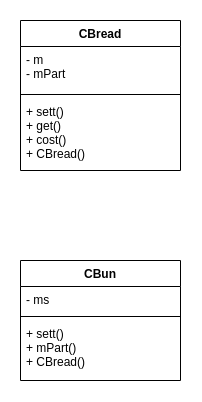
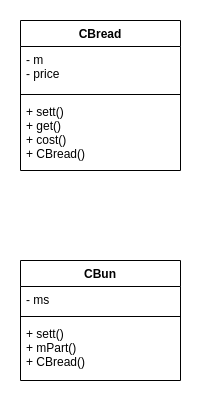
- <mxCell id="3" value="- m&#10;- mPart" style="text;strokeColor=none;fillColor=none;align=left;verticalAlign=top;spacingLeft=4;spacingRight=4;overflow=hidden;rotatable=0;points=[[0,0.5],[1,0.5]];portConstraint=eastwest;" vertex="1" parent="2"><mxGeometry y="26" width="160" height="44" as="geometry" /></mxCell>
+ <mxCell id="3" value="- m&#10;- price" style="text;strokeColor=none;fillColor=none;align=left;verticalAlign=top;spacingLeft=4;spacingRight=4;overflow=hidden;rotatable=0;points=[[0,0.5],[1,0.5]];portConstraint=eastwest;" vertex="1" parent="2"><mxGeometry y="26" width="160" height="44" as="geometry" /></mxCell>
